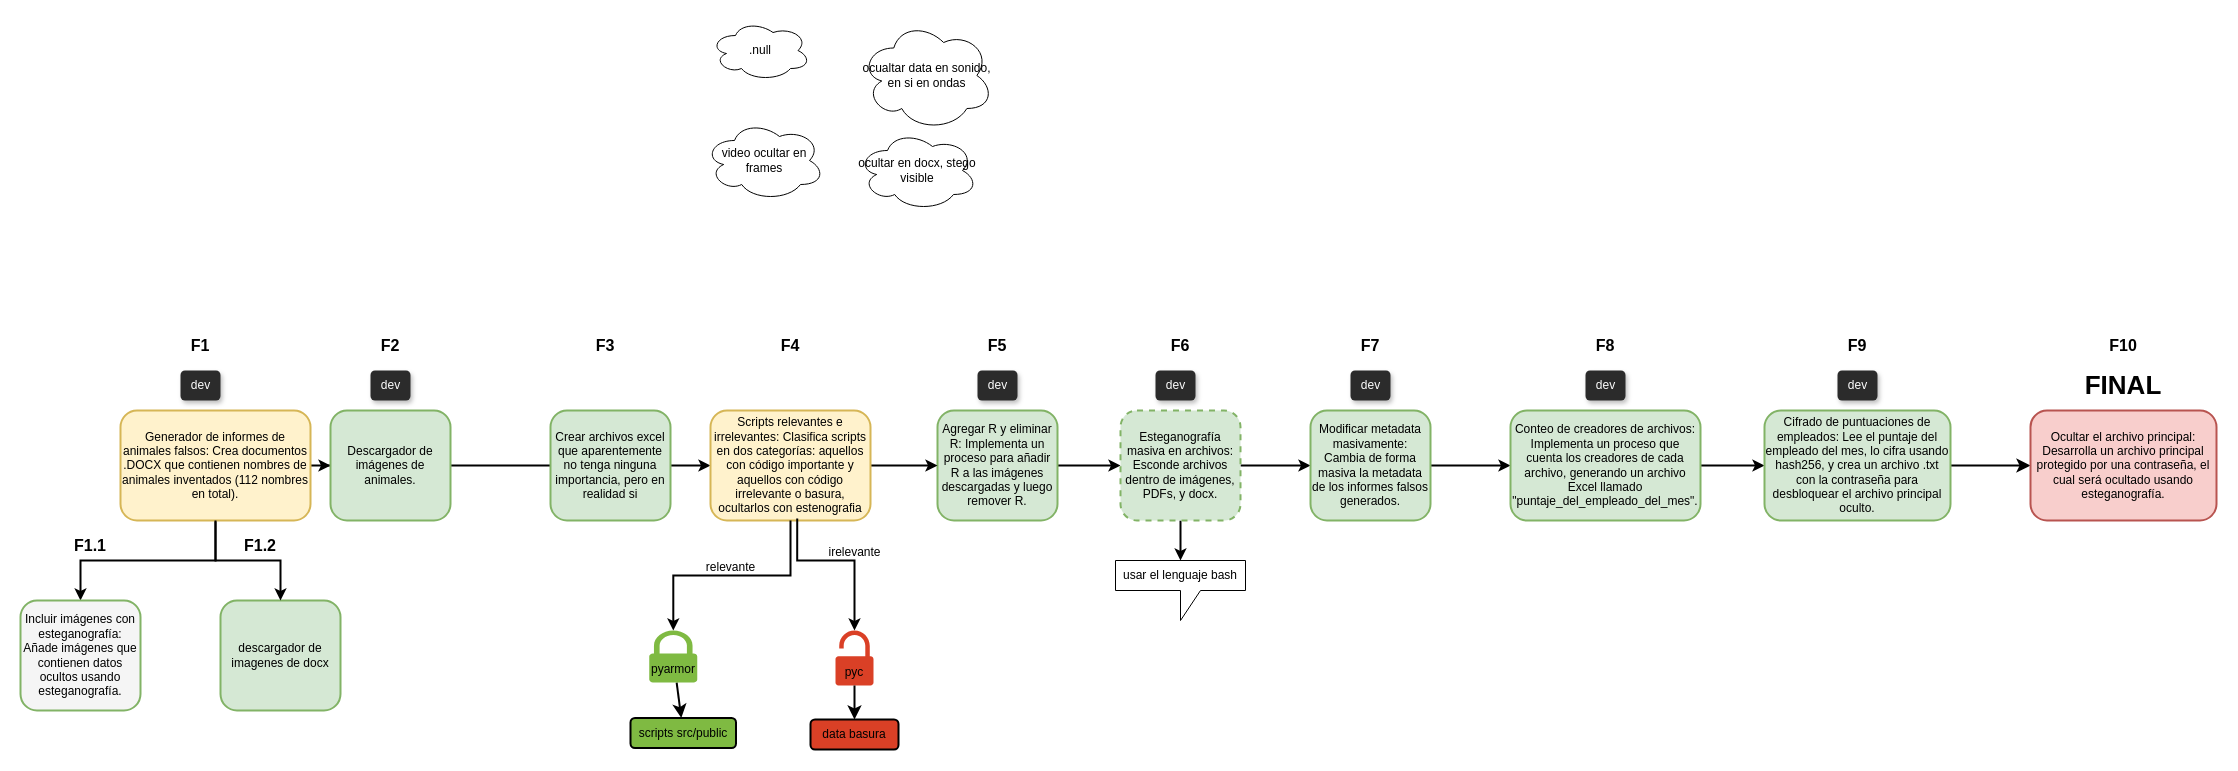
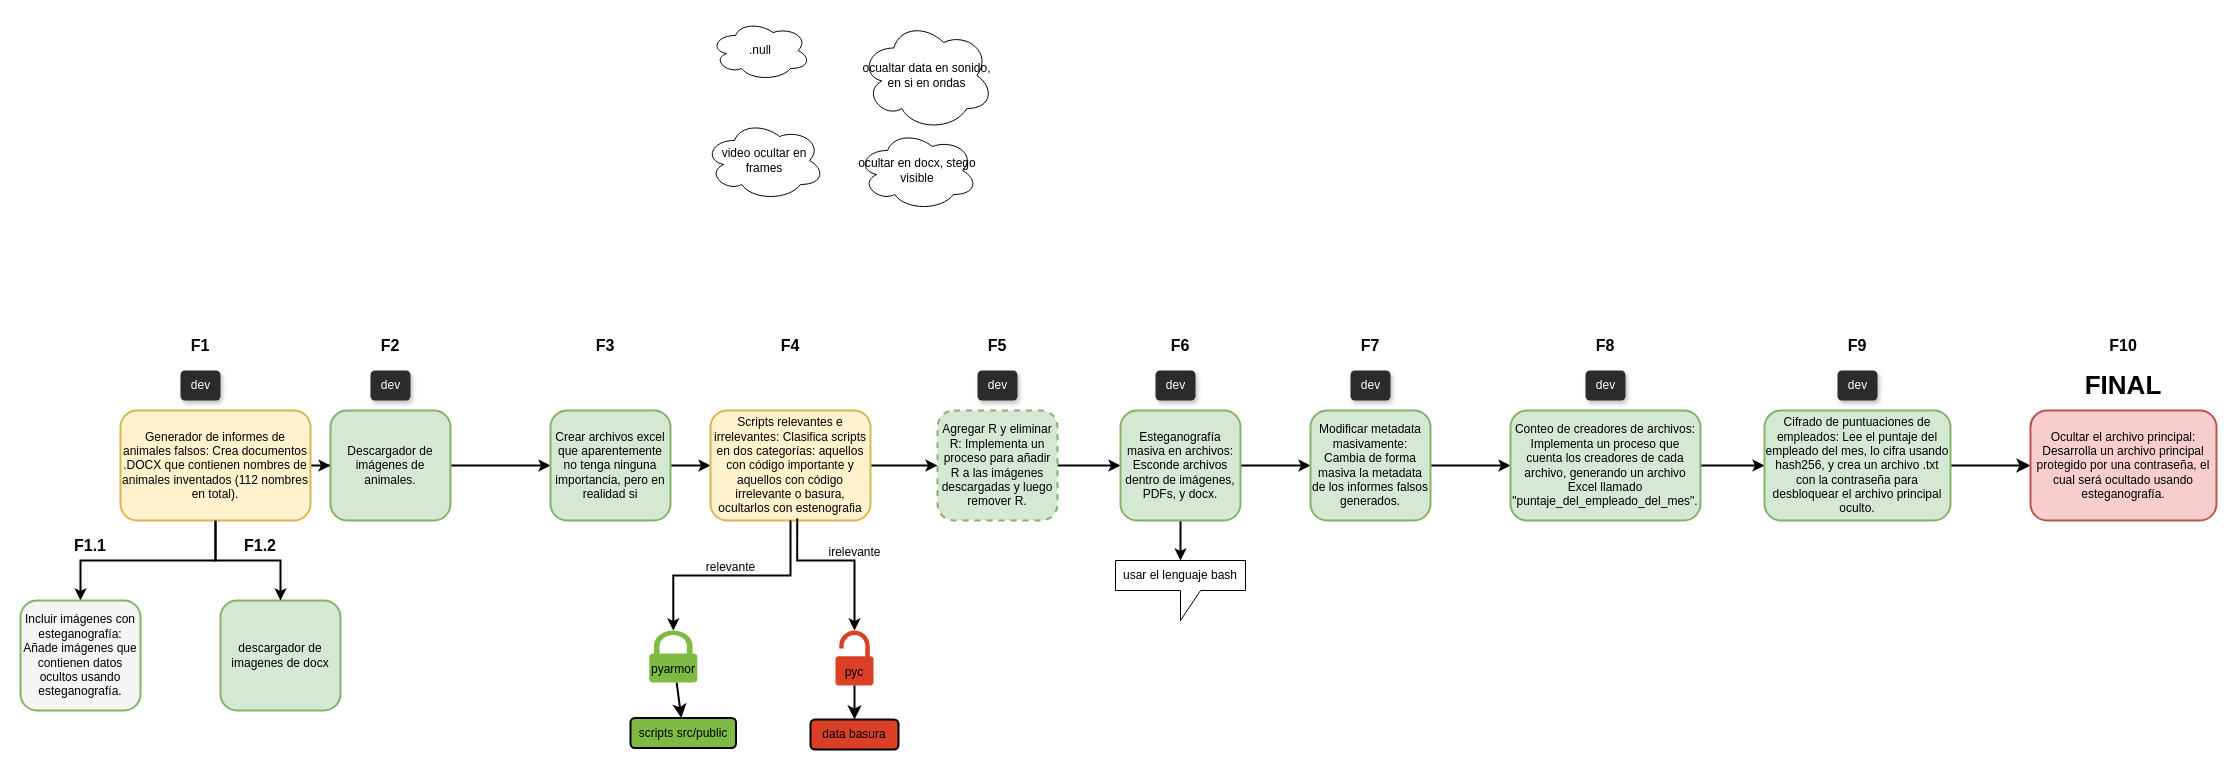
- <mxCell id="5" style="edgeStyle=orthogonalEdgeStyle;rounded=0;orthogonalLoop=1;jettySize=auto;html=1;strokeWidth=2;endArrow=none;" parent="1" source="6" target="10" edge="1"><mxGeometry relative="1" as="geometry"><mxPoint x="550" y="465" as="targetPoint" /></mxGeometry></mxCell>
+ <mxCell id="5" style="edgeStyle=orthogonalEdgeStyle;rounded=0;orthogonalLoop=1;jettySize=auto;html=1;strokeWidth=2;" parent="1" source="6" target="10" edge="1"><mxGeometry relative="1" as="geometry"><mxPoint x="550" y="465" as="targetPoint" /></mxGeometry></mxCell>
- <mxCell id="8" value="Agregar R y eliminar R: Implementa un proceso para añadir R a las imágenes descargadas y luego remover R." style="rounded=1;whiteSpace=wrap;html=1;strokeWidth=2;fillColor=#d5e8d4;strokeColor=#82b366;" parent="1" vertex="1"><mxGeometry x="937" y="410" width="120" height="110" as="geometry" /></mxCell>
+ <mxCell id="8" value="Agregar R y eliminar R: Implementa un proceso para añadir R a las imágenes descargadas y luego remover R." style="rounded=1;whiteSpace=wrap;html=1;strokeWidth=2;fillColor=#d5e8d4;strokeColor=#82b366;dashed=1;" parent="1" vertex="1"><mxGeometry x="937" y="410" width="120" height="110" as="geometry" /></mxCell>
- <mxCell id="15" value="Esteganografía masiva en archivos: Esconde archivos dentro de imágenes, PDFs, y docx." style="rounded=1;whiteSpace=wrap;html=1;strokeWidth=2;fillColor=#d5e8d4;strokeColor=#82b366;dashed=1;" parent="1" vertex="1"><mxGeometry x="1120" y="410" width="120" height="110" as="geometry" /></mxCell>
+ <mxCell id="15" value="Esteganografía masiva en archivos: Esconde archivos dentro de imágenes, PDFs, y docx." style="rounded=1;whiteSpace=wrap;html=1;strokeWidth=2;fillColor=#d5e8d4;strokeColor=#82b366;" parent="1" vertex="1"><mxGeometry x="1120" y="410" width="120" height="110" as="geometry" /></mxCell>
